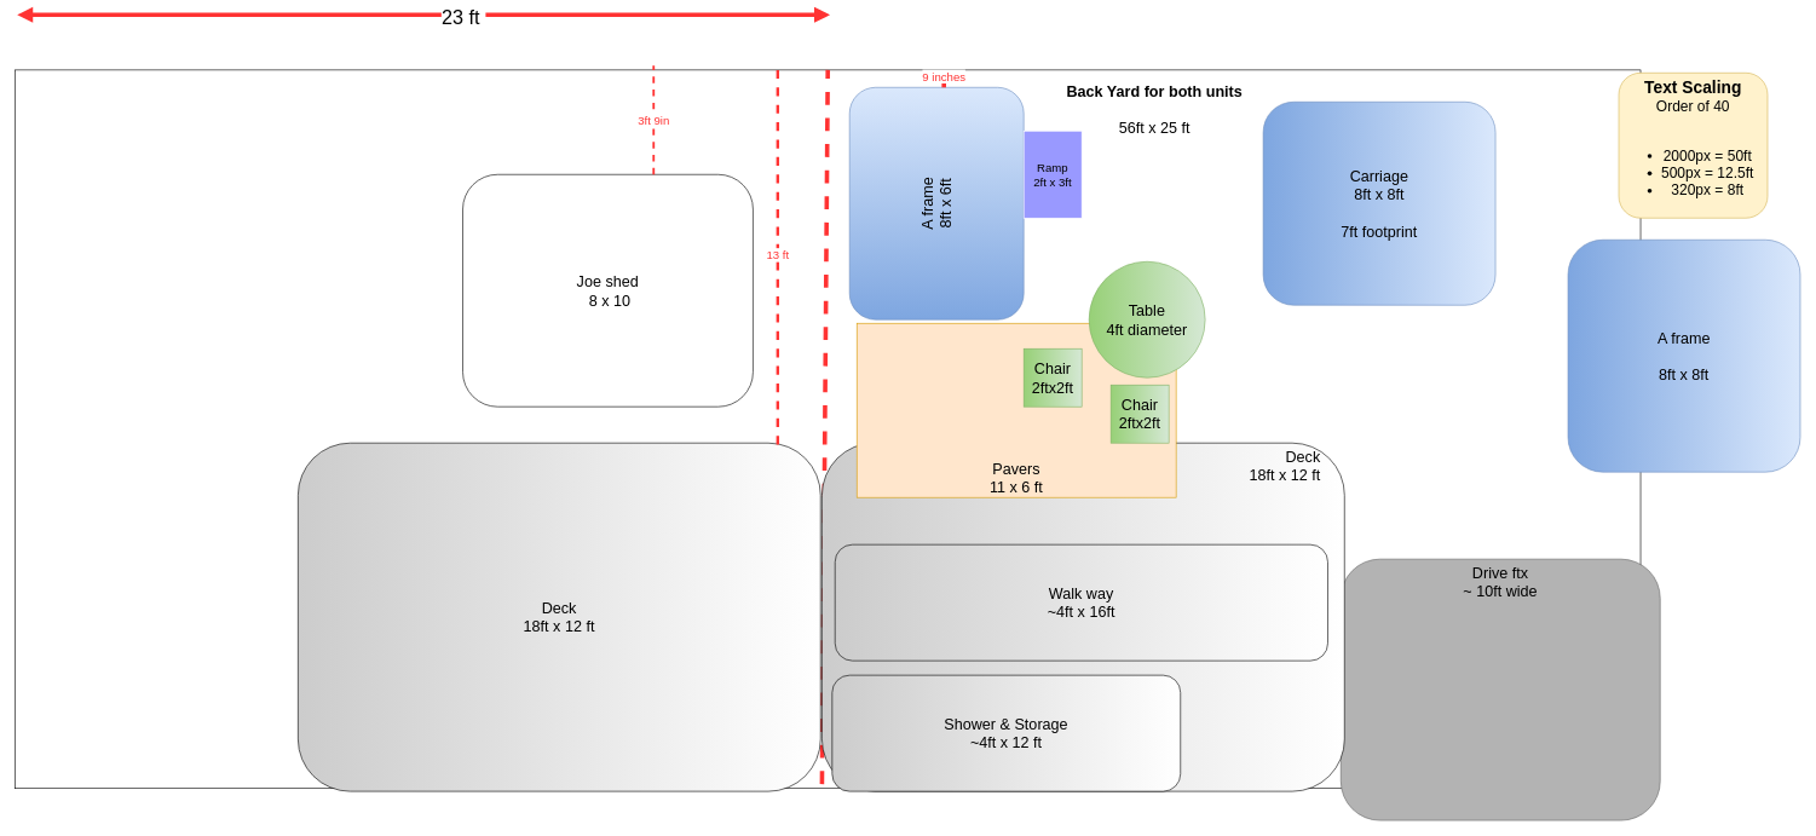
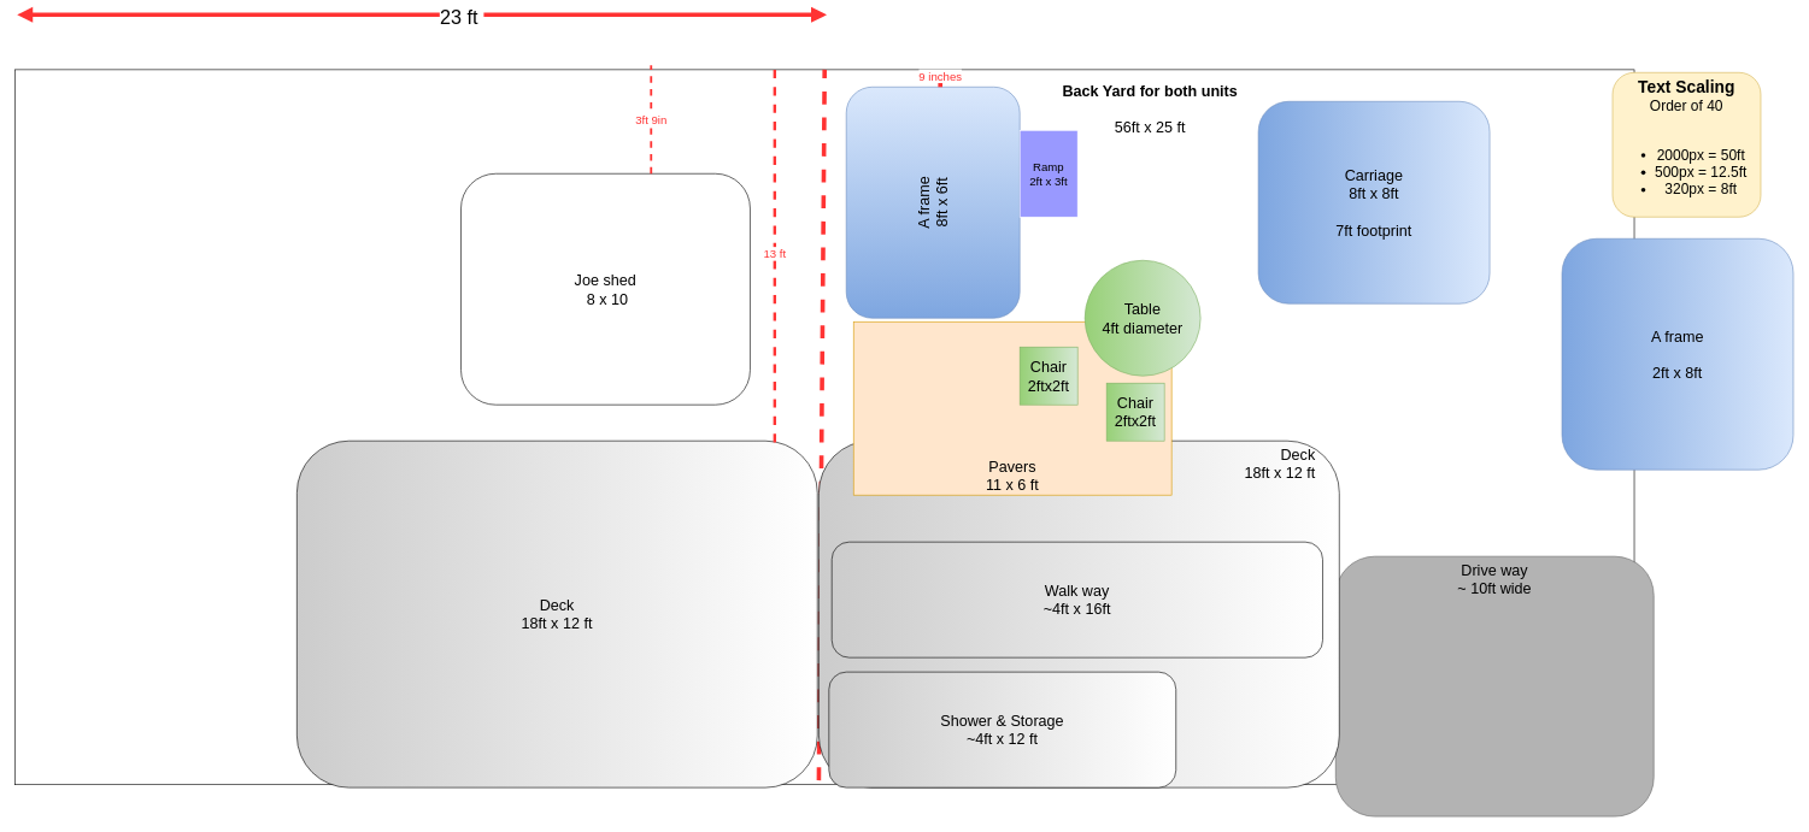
- <mxCell id="12" value="A frame&lt;br&gt;&amp;nbsp;&lt;br&gt;8ft x 8ft" style="rounded=1;whiteSpace=wrap;html=1;fontSize=21;gradientColor=#7ea6e0;gradientDirection=west;fillColor=#dae8fc;strokeColor=#6c8ebf;" vertex="1" parent="1"><mxGeometry x="2160" y="330" width="320" height="320" as="geometry" /></mxCell>
+ <mxCell id="12" value="A frame&lt;br&gt;&amp;nbsp;&lt;br&gt;2ft x 8ft" style="rounded=1;whiteSpace=wrap;html=1;fontSize=21;gradientColor=#7ea6e0;gradientDirection=west;fillColor=#dae8fc;strokeColor=#6c8ebf;" vertex="1" parent="1"><mxGeometry x="2160" y="330" width="320" height="320" as="geometry" /></mxCell>
- <mxCell id="7" value="Drive ftx&lt;br&gt;~ 10ft wide" style="rounded=1;whiteSpace=wrap;html=1;fontSize=21;fillColor=#B3B3B3;gradientColor=none;strokeColor=#666666;verticalAlign=top;" vertex="1" parent="1"><mxGeometry x="1847" y="770" width="440" height="360" as="geometry" /></mxCell>
+ <mxCell id="7" value="Drive way&lt;br&gt;~ 10ft wide" style="rounded=1;whiteSpace=wrap;html=1;fontSize=21;fillColor=#B3B3B3;gradientColor=none;strokeColor=#666666;verticalAlign=top;" vertex="1" parent="1"><mxGeometry x="1847" y="770" width="440" height="360" as="geometry" /></mxCell>
